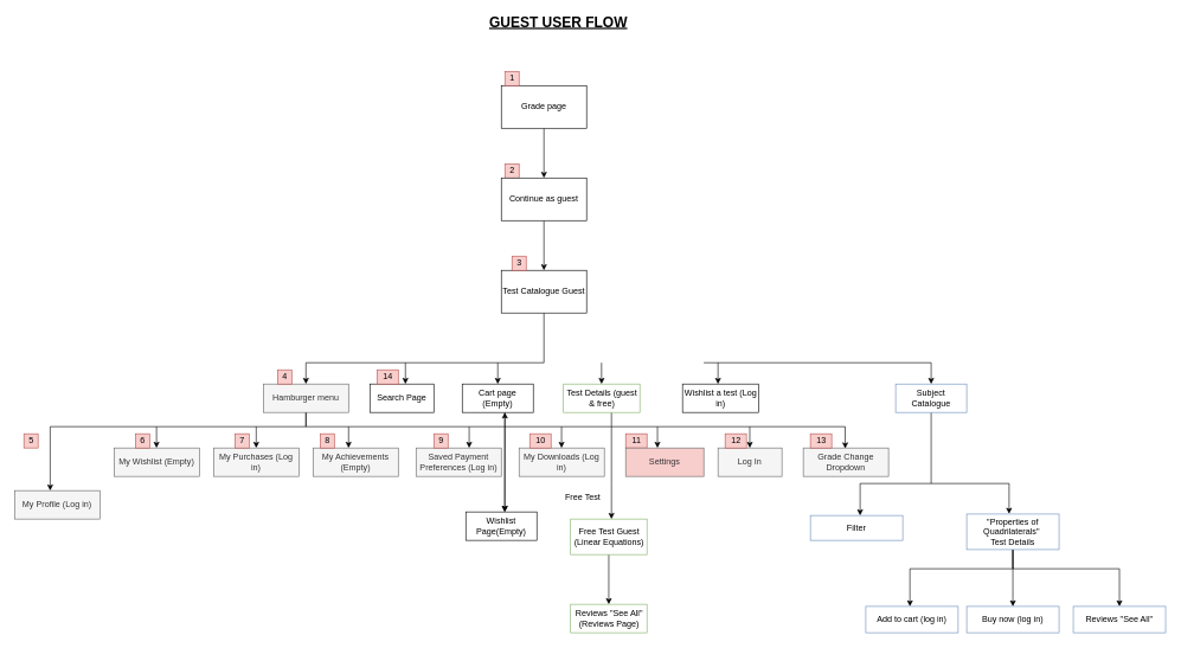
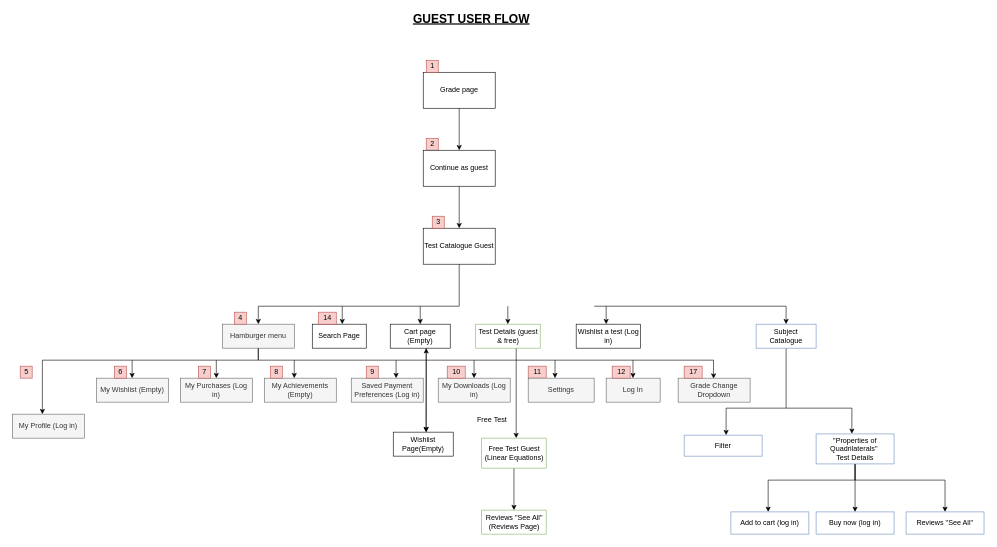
- <mxCell id="50" value="13" style="text;html=1;align=center;verticalAlign=middle;resizable=0;points=[];autosize=1;strokeColor=#b85450;fillColor=#f8cecc;" vertex="1" parent="1"><mxGeometry x="1140" y="610" width="30" height="20" as="geometry" /></mxCell>
+ <mxCell id="50" value="17" style="text;html=1;align=center;verticalAlign=middle;resizable=0;points=[];autosize=1;strokeColor=#b85450;fillColor=#f8cecc;" vertex="1" parent="1"><mxGeometry x="1140" y="610" width="30" height="20" as="geometry" /></mxCell>
- <mxCell id="61" value="Settings" style="rounded=0;whiteSpace=wrap;html=1;fillColor=#f8cecc;strokeColor=#666666;fontColor=#333333;" vertex="1" parent="1"><mxGeometry x="880" y="630" width="110" height="40" as="geometry" /></mxCell>
+ <mxCell id="61" value="Settings" style="rounded=0;whiteSpace=wrap;html=1;fillColor=#f5f5f5;strokeColor=#666666;fontColor=#333333;" vertex="1" parent="1"><mxGeometry x="880" y="630" width="110" height="40" as="geometry" /></mxCell>
